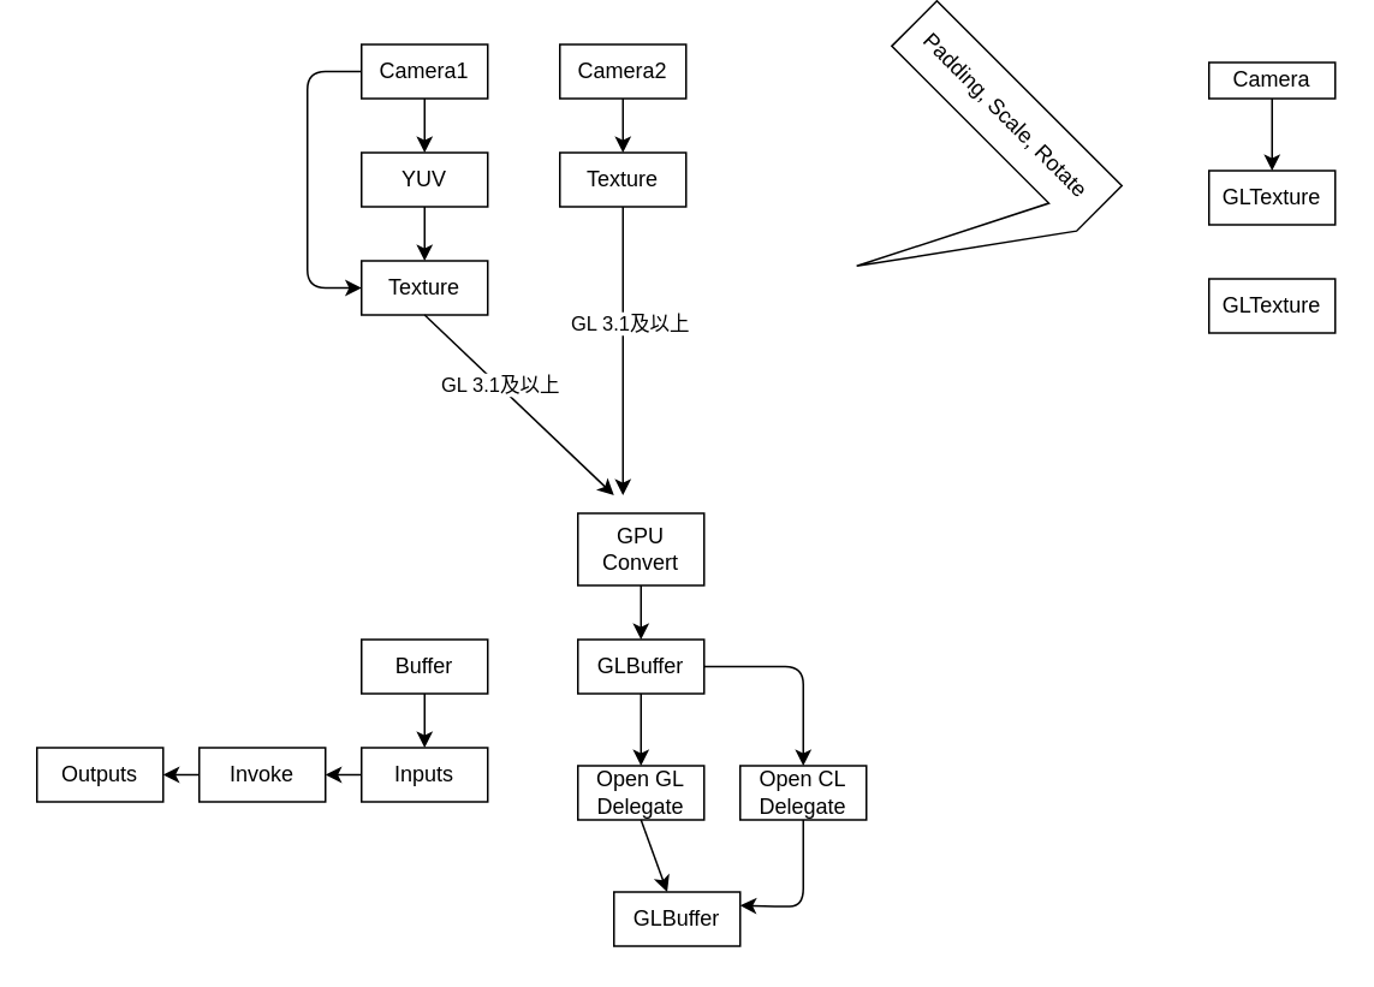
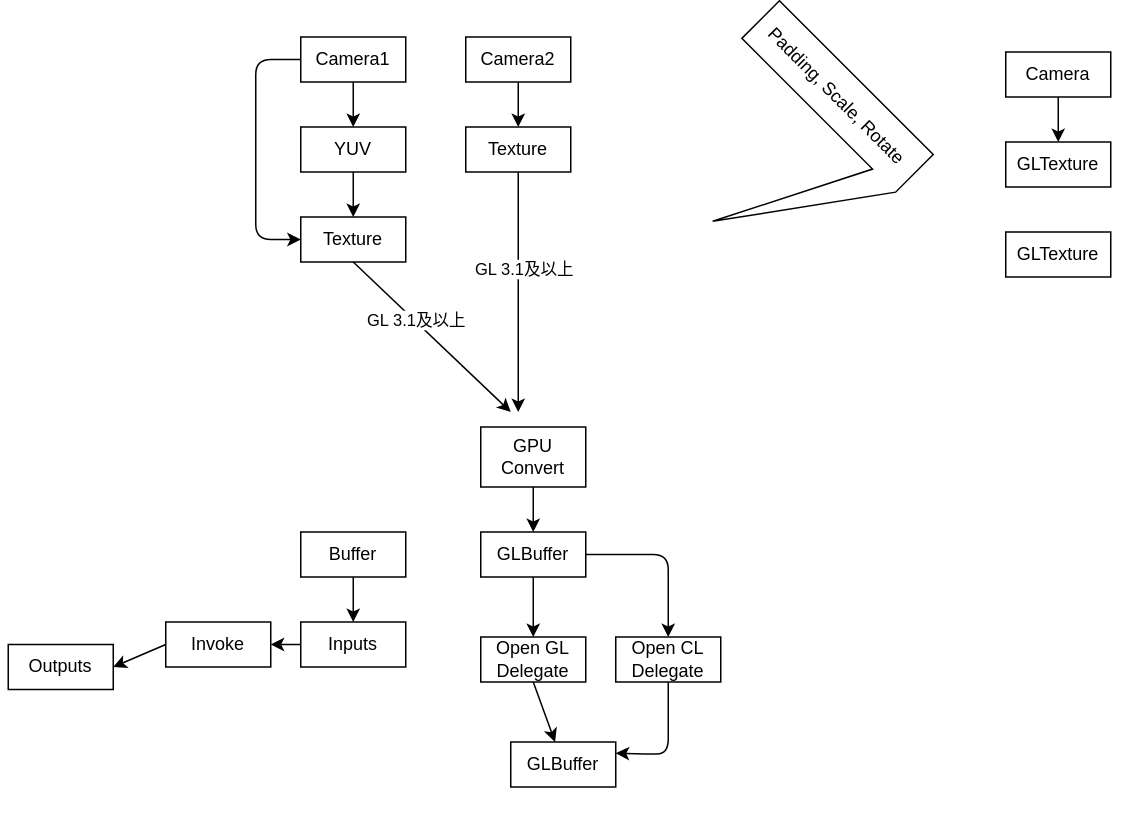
- <mxCell id="22" value="Camera" style="whiteSpace=wrap;html=1;" vertex="1" parent="1"><mxGeometry x="670" y="30" width="70" height="20" as="geometry" /></mxCell>
+ <mxCell id="22" value="Camera" style="whiteSpace=wrap;html=1;" vertex="1" parent="1"><mxGeometry x="670" y="30" width="70" height="30" as="geometry" /></mxCell>
- <mxCell id="28" value="Outputs" style="whiteSpace=wrap;html=1;" vertex="1" parent="1"><mxGeometry x="20" y="410" width="70" height="30" as="geometry" /></mxCell>
+ <mxCell id="28" value="Outputs" style="whiteSpace=wrap;html=1;" vertex="1" parent="1"><mxGeometry x="5" y="425" width="70" height="30" as="geometry" /></mxCell>
